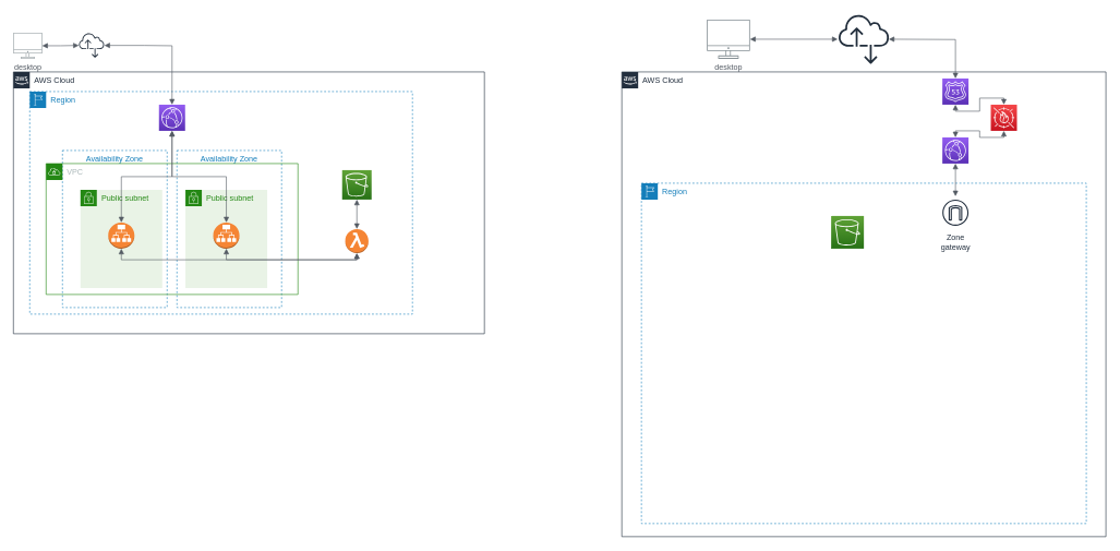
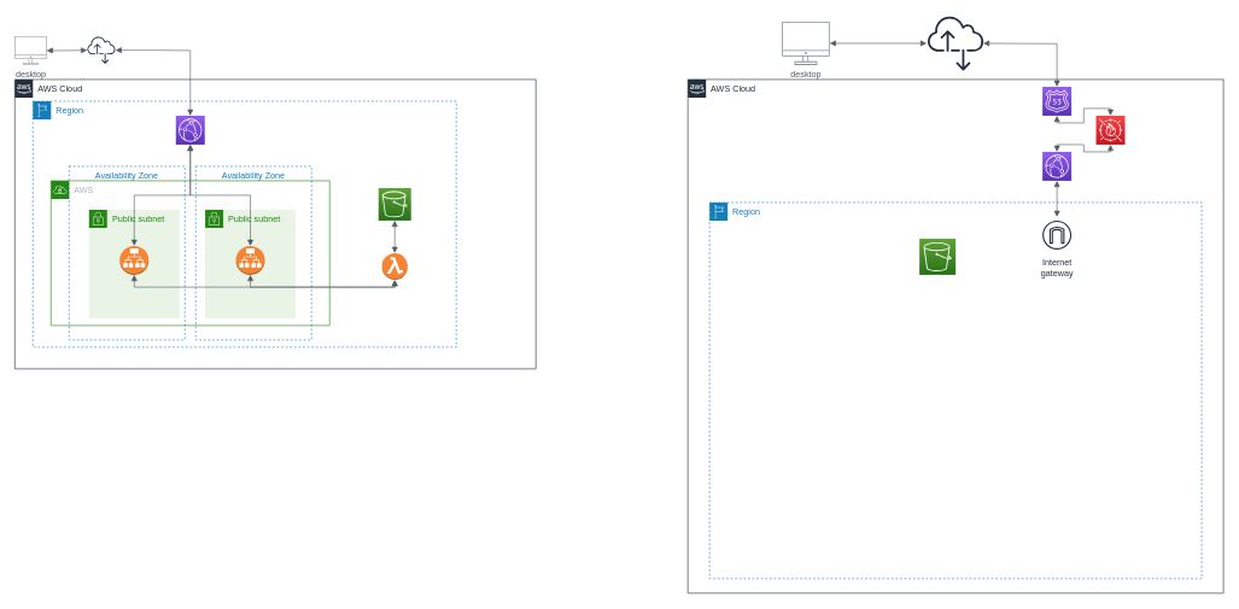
- <mxCell id="7" value="VPC" style="points=[[0,0],[0.25,0],[0.5,0],[0.75,0],[1,0],[1,0.25],[1,0.5],[1,0.75],[1,1],[0.75,1],[0.5,1],[0.25,1],[0,1],[0,0.75],[0,0.5],[0,0.25]];outlineConnect=0;gradientColor=none;html=1;whiteSpace=wrap;fontSize=12;fontStyle=0;container=1;pointerEvents=0;collapsible=0;recursiveResize=0;shape=mxgraph.aws4.group;grIcon=mxgraph.aws4.group_vpc;strokeColor=#248814;fillColor=none;verticalAlign=top;align=left;spacingLeft=30;fontColor=#AAB7B8;dashed=0;" vertex="1" parent="4"><mxGeometry x="25" y="110" width="385" height="200" as="geometry" /></mxCell>
+ <mxCell id="7" value="AWS" style="points=[[0,0],[0.25,0],[0.5,0],[0.75,0],[1,0],[1,0.25],[1,0.5],[1,0.75],[1,1],[0.75,1],[0.5,1],[0.25,1],[0,1],[0,0.75],[0,0.5],[0,0.25]];outlineConnect=0;gradientColor=none;html=1;whiteSpace=wrap;fontSize=12;fontStyle=0;container=1;pointerEvents=0;collapsible=0;recursiveResize=0;shape=mxgraph.aws4.group;grIcon=mxgraph.aws4.group_vpc;strokeColor=#248814;fillColor=none;verticalAlign=top;align=left;spacingLeft=30;fontColor=#AAB7B8;dashed=0;" vertex="1" parent="4"><mxGeometry x="25" y="110" width="385" height="200" as="geometry" /></mxCell>
- <mxCell id="31" value="Zone&#10;gateway" style="sketch=0;outlineConnect=0;fontColor=#232F3E;gradientColor=none;strokeColor=#232F3E;fillColor=#ffffff;dashed=0;verticalLabelPosition=bottom;verticalAlign=top;align=center;html=1;fontSize=12;fontStyle=0;aspect=fixed;shape=mxgraph.aws4.resourceIcon;resIcon=mxgraph.aws4.internet_gateway;" vertex="1" parent="25"><mxGeometry x="485" y="190" width="50" height="50" as="geometry" /></mxCell>
+ <mxCell id="31" value="Internet&#10;gateway" style="sketch=0;outlineConnect=0;fontColor=#232F3E;gradientColor=none;strokeColor=#232F3E;fillColor=#ffffff;dashed=0;verticalLabelPosition=bottom;verticalAlign=top;align=center;html=1;fontSize=12;fontStyle=0;aspect=fixed;shape=mxgraph.aws4.resourceIcon;resIcon=mxgraph.aws4.internet_gateway;" vertex="1" parent="25"><mxGeometry x="485" y="190" width="50" height="50" as="geometry" /></mxCell>
